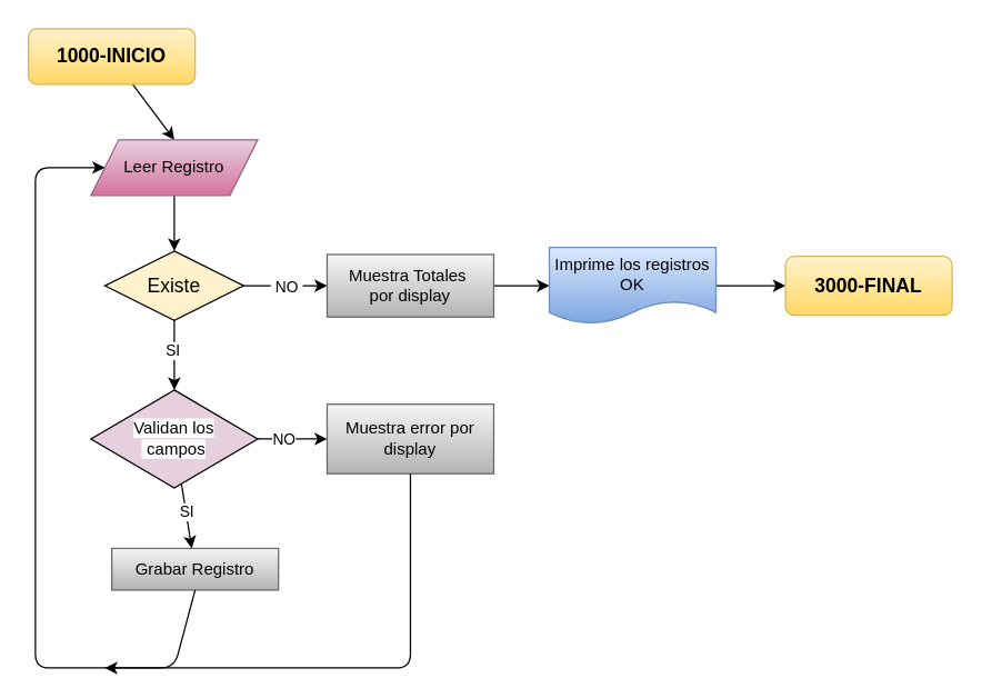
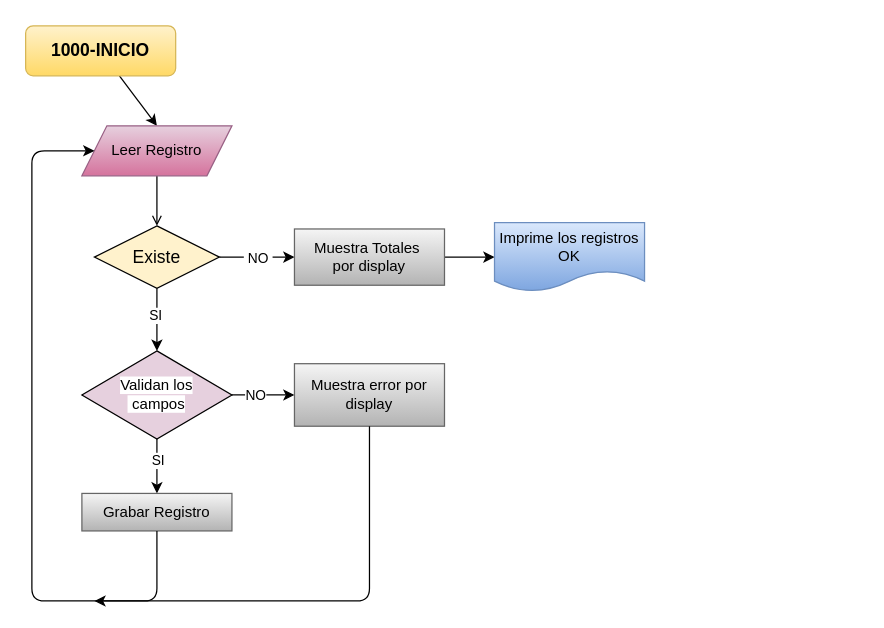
- <mxCell id="4" value="" style="edgeStyle=none;html=1;exitX=0.5;exitY=1;exitDx=0;exitDy=0;" parent="1" source="15" target="7" edge="1"><mxGeometry relative="1" as="geometry"><mxPoint x="75" y="140" as="sourcePoint" /></mxGeometry></mxCell>
+ <mxCell id="4" value="" style="edgeStyle=none;html=1;exitX=0.5;exitY=1;exitDx=0;exitDy=0;endArrow=open;" parent="1" source="15" target="7" edge="1"><mxGeometry relative="1" as="geometry"><mxPoint x="75" y="140" as="sourcePoint" /></mxGeometry></mxCell>
- <mxCell id="20" style="edgeStyle=none;html=1;" parent="1" source="21" target="22" edge="1"><mxGeometry relative="1" as="geometry" /></mxCell>
- <mxCell id="22" value="3000-FINAL" style="rounded=1;whiteSpace=wrap;html=1;fillColor=#fff2cc;strokeColor=#d6b656;fontStyle=1;fontSize=14;gradientColor=#ffd966;" parent="1" vertex="1"><mxGeometry x="565" y="183.75" width="120" height="42.5" as="geometry" /></mxCell>
- <mxCell id="16" value="Grabar Registro" style="rounded=0;whiteSpace=wrap;html=1;fillColor=#f5f5f5;strokeColor=#666666;gradientColor=#b3b3b3;" parent="1" vertex="1"><mxGeometry x="80" y="394" width="120" height="30" as="geometry" /></mxCell>
+ <mxCell id="16" value="Grabar Registro" style="rounded=0;whiteSpace=wrap;html=1;fillColor=#f5f5f5;strokeColor=#666666;gradientColor=#b3b3b3;" parent="1" vertex="1"><mxGeometry x="65" y="394" width="120" height="30" as="geometry" /></mxCell>
